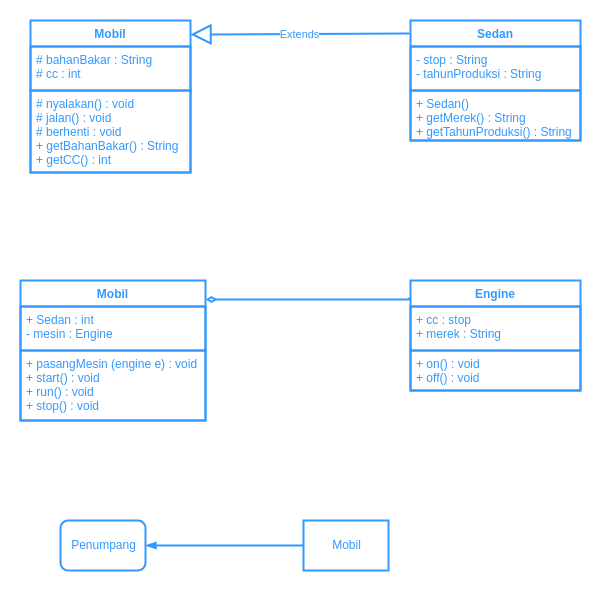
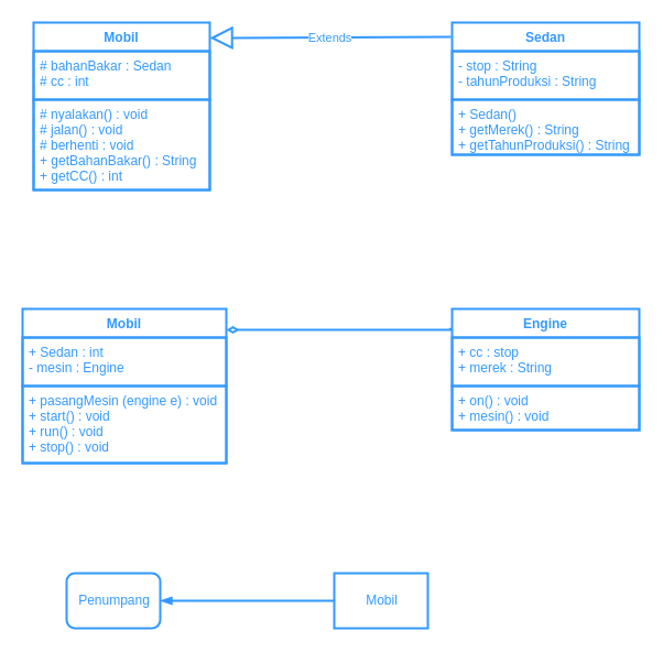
- <mxCell id="3" value="# bahanBakar : String&#10;# cc : int" style="text;strokeColor=#3399FF;fillColor=none;align=left;verticalAlign=top;spacingLeft=4;spacingRight=4;overflow=hidden;rotatable=0;points=[[0,0.5],[1,0.5]];portConstraint=eastwest;strokeWidth=2;fontColor=#3399FF;" vertex="1" parent="2"><mxGeometry y="26" width="160" height="44" as="geometry" /></mxCell>
+ <mxCell id="3" value="# bahanBakar : Sedan&#10;# cc : int" style="text;strokeColor=#3399FF;fillColor=none;align=left;verticalAlign=top;spacingLeft=4;spacingRight=4;overflow=hidden;rotatable=0;points=[[0,0.5],[1,0.5]];portConstraint=eastwest;strokeWidth=2;fontColor=#3399FF;" vertex="1" parent="2"><mxGeometry y="26" width="160" height="44" as="geometry" /></mxCell>
- <mxCell id="15" value="+ on() : void&#10;+ off() : void" style="text;strokeColor=#3399FF;fillColor=none;align=left;verticalAlign=top;spacingLeft=4;spacingRight=4;overflow=hidden;rotatable=0;points=[[0,0.5],[1,0.5]];portConstraint=eastwest;strokeWidth=2;fontColor=#3399FF;" vertex="1" parent="13"><mxGeometry y="70" width="170" height="40" as="geometry" /></mxCell>
+ <mxCell id="15" value="+ on() : void&#10;+ mesin() : void" style="text;strokeColor=#3399FF;fillColor=none;align=left;verticalAlign=top;spacingLeft=4;spacingRight=4;overflow=hidden;rotatable=0;points=[[0,0.5],[1,0.5]];portConstraint=eastwest;strokeWidth=2;fontColor=#3399FF;" vertex="1" parent="13"><mxGeometry y="70" width="170" height="40" as="geometry" /></mxCell>
